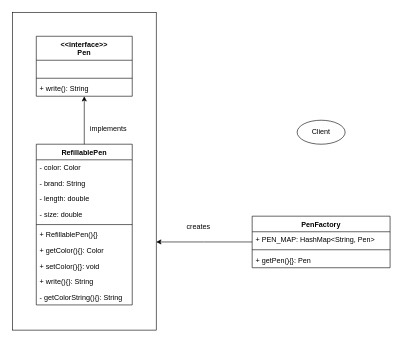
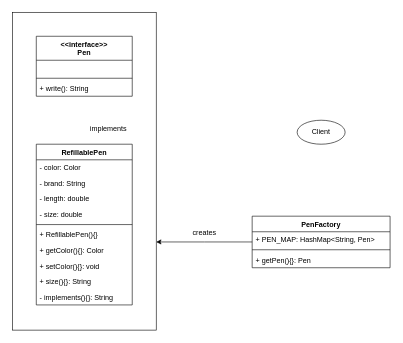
- <mxCell id="7" style="edgeStyle=orthogonalEdgeStyle;rounded=0;orthogonalLoop=1;jettySize=auto;html=1;entryX=0.5;entryY=1;entryDx=0;entryDy=0;entryPerimeter=0;fillColor=none;" parent="1" source="8" target="6" edge="1"><mxGeometry relative="1" as="geometry" /></mxCell>
- <mxCell id="25" value="creates" style="text;html=1;align=center;verticalAlign=middle;resizable=0;points=[];autosize=1;fillColor=none;" parent="1" vertex="1"><mxGeometry x="300" y="363" width="60" height="30" as="geometry" /></mxCell>
+ <mxCell id="25" value="creates" style="text;html=1;align=center;verticalAlign=middle;resizable=0;points=[];autosize=1;fillColor=none;" parent="1" vertex="1"><mxGeometry x="310" y="373" width="60" height="30" as="geometry" /></mxCell>
- <mxCell id="17" value="+ write(){}: String" style="text;align=left;verticalAlign=top;spacingLeft=4;spacingRight=4;overflow=hidden;rotatable=0;points=[[0,0.5],[1,0.5]];portConstraint=eastwest;fillColor=none;" parent="8" vertex="1"><mxGeometry y="216" width="160" height="26" as="geometry" /></mxCell>
+ <mxCell id="17" value="+ size(){}: String" style="text;align=left;verticalAlign=top;spacingLeft=4;spacingRight=4;overflow=hidden;rotatable=0;points=[[0,0.5],[1,0.5]];portConstraint=eastwest;fillColor=none;" parent="8" vertex="1"><mxGeometry y="216" width="160" height="26" as="geometry" /></mxCell>
- <mxCell id="18" value="- getColorString(){}: String" style="text;align=left;verticalAlign=top;spacingLeft=4;spacingRight=4;overflow=hidden;rotatable=0;points=[[0,0.5],[1,0.5]];portConstraint=eastwest;fillColor=none;" vertex="1" parent="8"><mxGeometry y="242" width="160" height="26" as="geometry" /></mxCell>
+ <mxCell id="18" value="- implements(){}: String" style="text;align=left;verticalAlign=top;spacingLeft=4;spacingRight=4;overflow=hidden;rotatable=0;points=[[0,0.5],[1,0.5]];portConstraint=eastwest;fillColor=none;" vertex="1" parent="8"><mxGeometry y="242" width="160" height="26" as="geometry" /></mxCell>
